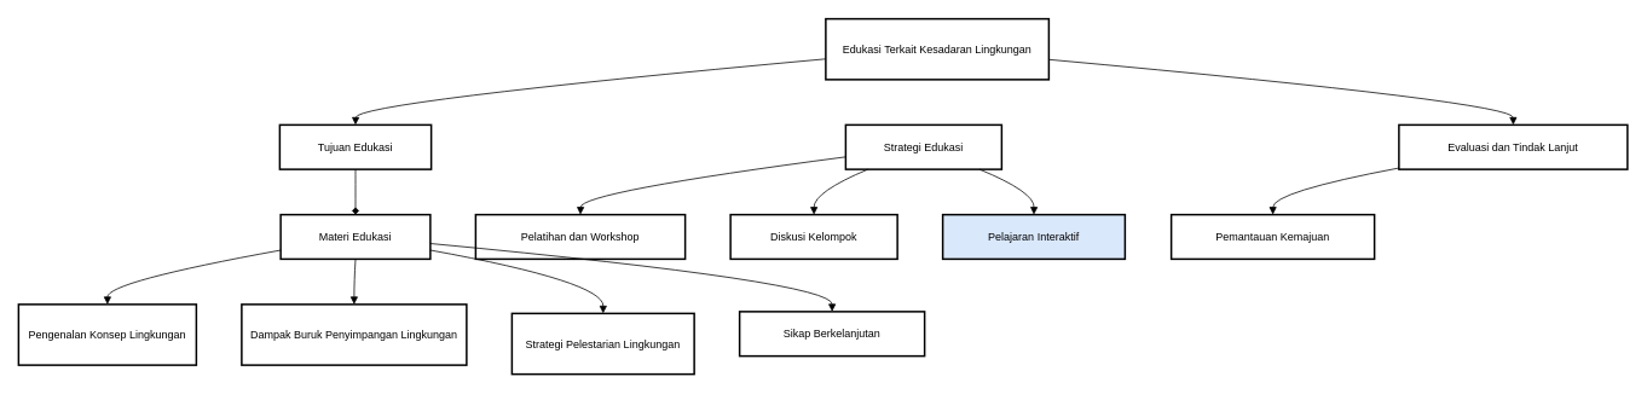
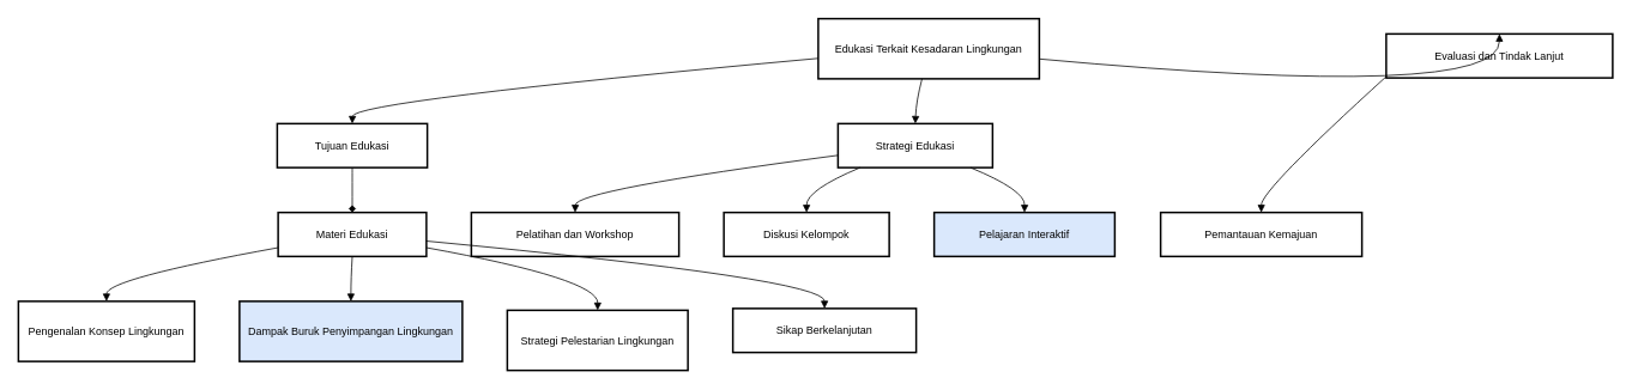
+ <mxCell id="21" value="" style="curved=1;startArrow=none;endArrow=block;exitX=0.47;exitY=0.99;entryX=0.5;entryY=-0.01;" parent="1" source="2" target="9" edge="1"><mxGeometry relative="1" as="geometry"><Array as="points"><mxPoint x="1019" y="112" /></Array></mxGeometry></mxCell>
- <mxCell id="13" value="Evaluasi dan Tindak Lanjut" style="whiteSpace=wrap;strokeWidth=2;" parent="1" vertex="1"><mxGeometry x="1542" y="137" width="252" height="49" as="geometry" /></mxCell>
+ <mxCell id="13" value="Evaluasi dan Tindak Lanjut" style="whiteSpace=wrap;strokeWidth=2;" parent="1" vertex="1"><mxGeometry x="1542" y="37" width="252" height="49" as="geometry" /></mxCell>
- <mxCell id="6" value="Dampak Buruk Penyimpangan Lingkungan" style="whiteSpace=wrap;strokeWidth=2;" parent="1" vertex="1"><mxGeometry x="266" y="335" width="248" height="67" as="geometry" /></mxCell>
+ <mxCell id="6" value="Dampak Buruk Penyimpangan Lingkungan" style="whiteSpace=wrap;strokeWidth=2;fillColor=#dae8fc;" parent="1" vertex="1"><mxGeometry x="266" y="335" width="248" height="67" as="geometry" /></mxCell>
